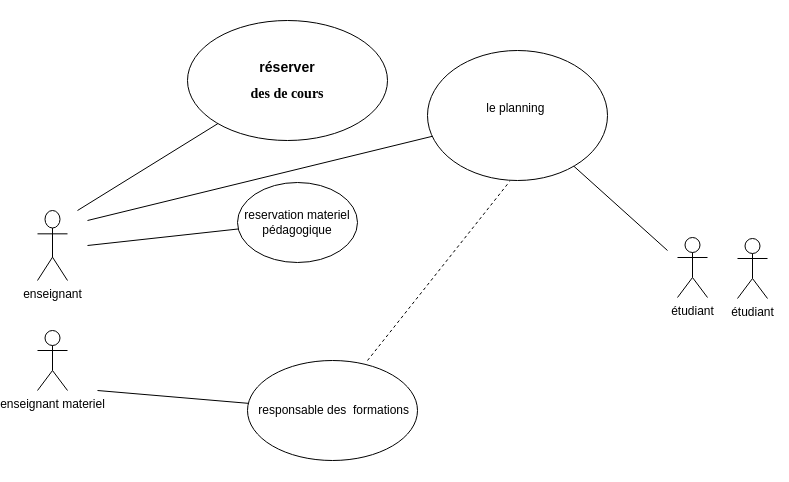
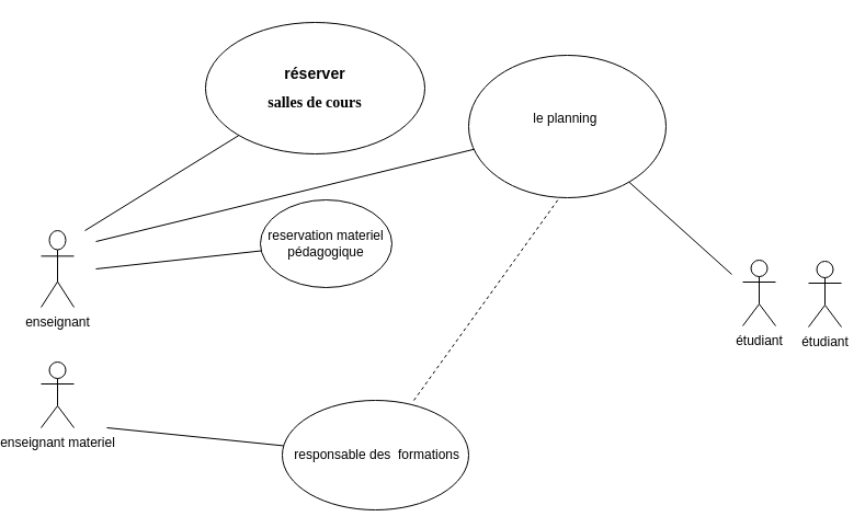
- <mxCell id="6" value="&lt;h1 style=&quot;font-size: 14px;&quot;&gt;&lt;font style=&quot;font-size: 14px;&quot; face=&quot;Helvetica&quot;&gt;réserver &lt;br&gt;&lt;/font&gt;&lt;/h1&gt;&lt;h1 style=&quot;font-size: 14px;&quot;&gt;&lt;font style=&quot;font-size: 14px;&quot; face=&quot;G7mMHXs2J9Hv7BV88-Xc&quot;&gt;des de cours&lt;/font&gt;&lt;/h1&gt;" style="ellipse;whiteSpace=wrap;html=1;" vertex="1" parent="1"><mxGeometry x="170" y="20" width="200" height="120" as="geometry" /></mxCell>
+ <mxCell id="6" value="&lt;h1 style=&quot;font-size: 14px;&quot;&gt;&lt;font style=&quot;font-size: 14px;&quot; face=&quot;Helvetica&quot;&gt;réserver &lt;br&gt;&lt;/font&gt;&lt;/h1&gt;&lt;h1 style=&quot;font-size: 14px;&quot;&gt;&lt;font style=&quot;font-size: 14px;&quot; face=&quot;G7mMHXs2J9Hv7BV88-Xc&quot;&gt;salles de cours&lt;/font&gt;&lt;/h1&gt;" style="ellipse;whiteSpace=wrap;html=1;" vertex="1" parent="1"><mxGeometry x="170" y="20" width="200" height="120" as="geometry" /></mxCell>
- <mxCell id="9" value="&lt;div&gt;&amp;nbsp;responsable des&amp;nbsp; formations&lt;/div&gt;" style="ellipse;whiteSpace=wrap;html=1;" vertex="1" parent="1"><mxGeometry x="230" y="360" width="170" height="100" as="geometry" /></mxCell>
+ <mxCell id="9" value="&lt;div&gt;&amp;nbsp;responsable des&amp;nbsp; formations&lt;/div&gt;" style="ellipse;whiteSpace=wrap;html=1;" vertex="1" parent="1"><mxGeometry x="240" y="365" width="170" height="100" as="geometry" /></mxCell>
